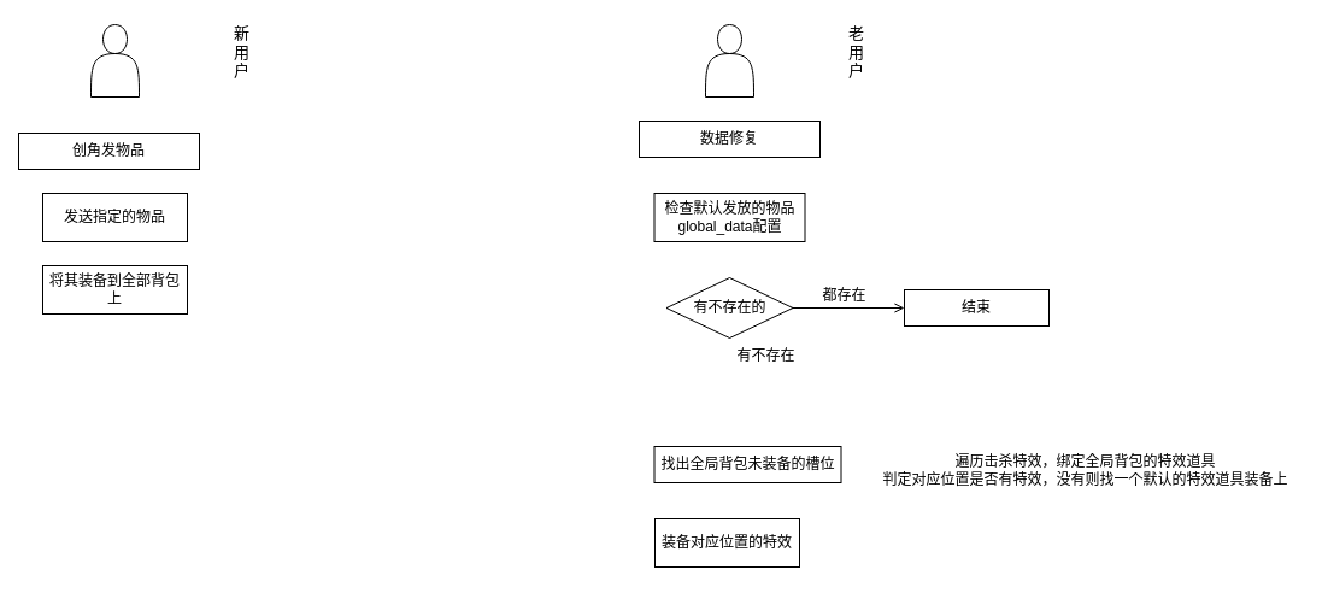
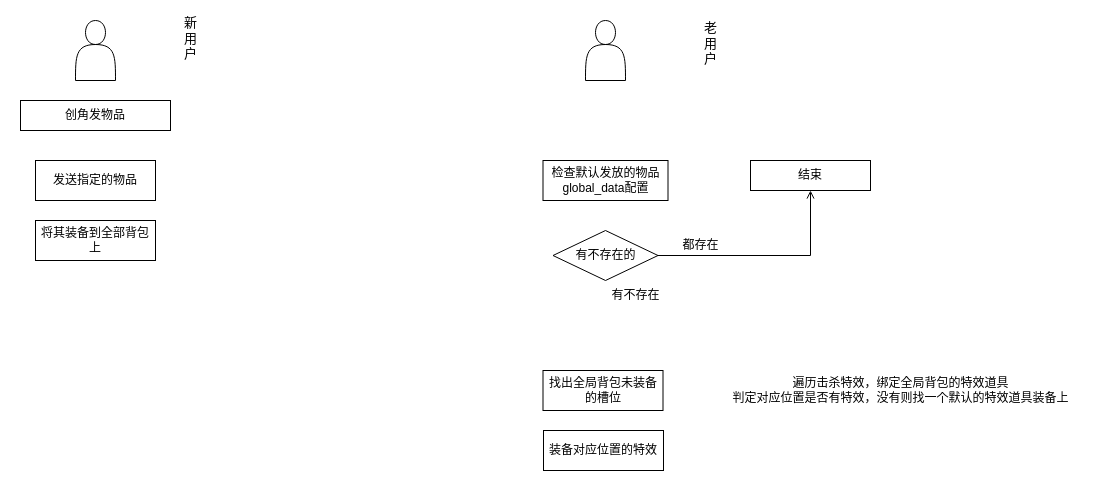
- <mxCell id="14" value="&lt;span style=&quot;text-wrap-mode: wrap;&quot;&gt;新用户&lt;/span&gt;" style="text;html=1;align=center;verticalAlign=middle;resizable=0;points=[];autosize=1;strokeColor=none;fillColor=none;fontSize=13;horizontal=1;" vertex="1" parent="1"><mxGeometry x="170" y="28" width="60" height="30" as="geometry" /></mxCell>
+ <mxCell id="14" value="&lt;span style=&quot;text-wrap-mode: wrap;&quot;&gt;新用户&lt;/span&gt;" style="text;html=1;align=center;verticalAlign=middle;resizable=0;points=[];autosize=1;strokeColor=none;fillColor=none;fontSize=13;horizontal=1;" vertex="1" parent="1"><mxGeometry x="160" y="23" width="60" height="30" as="geometry" /></mxCell>
- <mxCell id="2" value="数据修复" style="rounded=0;whiteSpace=wrap;html=1;" vertex="1" parent="1"><mxGeometry x="530" y="100" width="150" height="30" as="geometry" /></mxCell>
- <mxCell id="12" value="创角发物品" style="rounded=0;whiteSpace=wrap;html=1;" vertex="1" parent="1"><mxGeometry x="15" y="110" width="150" height="30" as="geometry" /></mxCell>
+ <mxCell id="12" value="创角发物品" style="rounded=0;whiteSpace=wrap;html=1;" vertex="1" parent="1"><mxGeometry x="20" y="100" width="150" height="30" as="geometry" /></mxCell>
- <mxCell id="8" value="结束" style="rounded=0;whiteSpace=wrap;html=1;" vertex="1" parent="1"><mxGeometry x="750" y="240" width="120" height="30" as="geometry" /></mxCell>
+ <mxCell id="8" value="结束" style="rounded=0;whiteSpace=wrap;html=1;" vertex="1" parent="1"><mxGeometry x="750" y="160" width="120" height="30" as="geometry" /></mxCell>
- <mxCell id="9" value="找出全局背包未装备的槽位" style="rounded=0;whiteSpace=wrap;html=1;" vertex="1" parent="1"><mxGeometry x="542.5" y="370" width="155" height="30" as="geometry" /></mxCell>
+ <mxCell id="9" value="找出全局背包未装备的槽位" style="rounded=0;whiteSpace=wrap;html=1;" vertex="1" parent="1"><mxGeometry x="542.5" y="370" width="120" height="40" as="geometry" /></mxCell>
